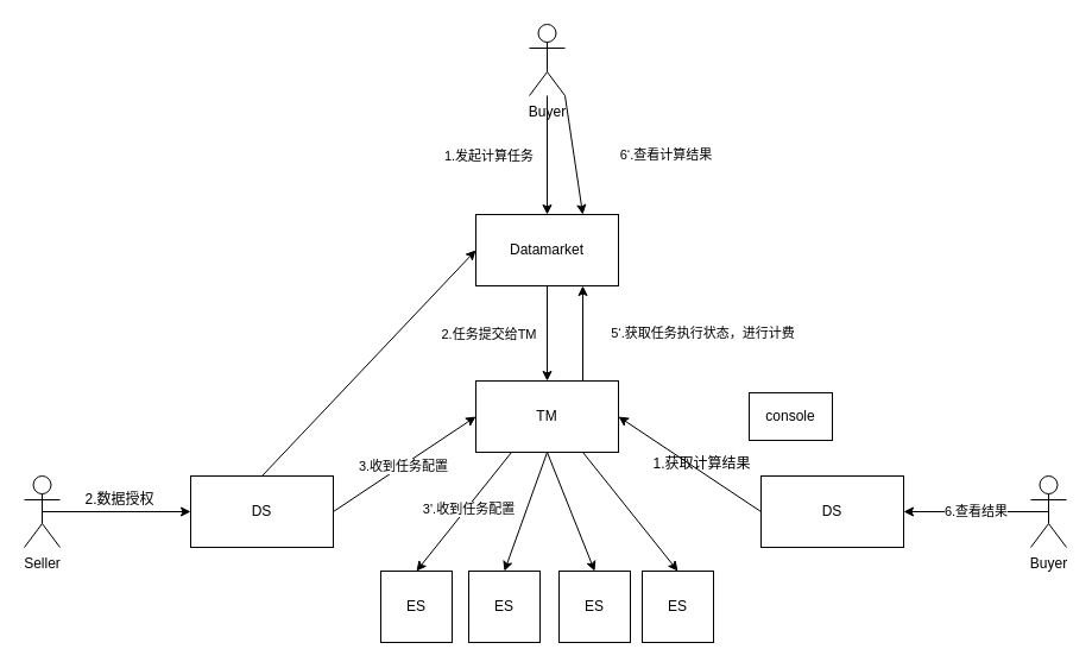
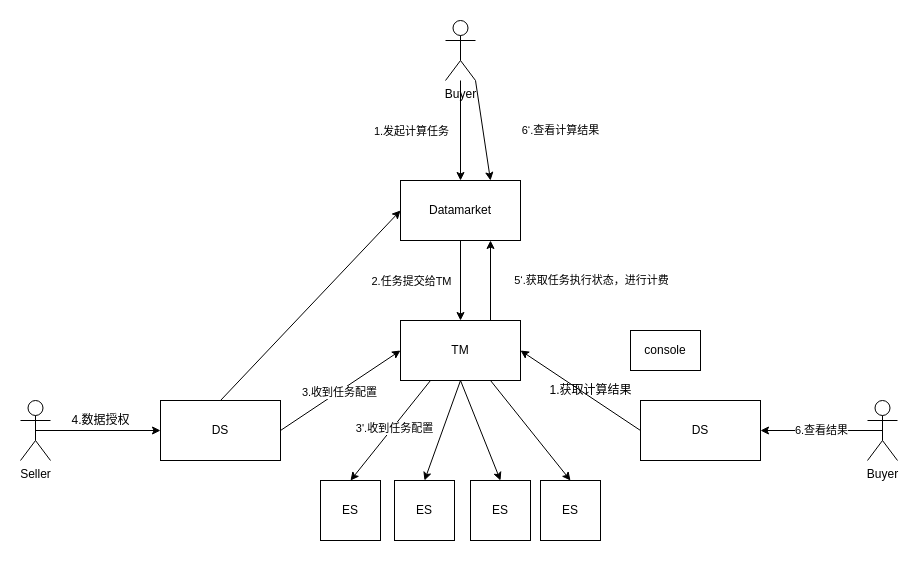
- <mxCell id="14" value="2.数据授权" style="text;html=1;align=center;verticalAlign=middle;resizable=0;points=[];autosize=1;" vertex="1" parent="1"><mxGeometry x="65" y="410" width="70" height="20" as="geometry" /></mxCell>
+ <mxCell id="14" value="4.数据授权" style="text;html=1;align=center;verticalAlign=middle;resizable=0;points=[];autosize=1;" vertex="1" parent="1"><mxGeometry x="65" y="410" width="70" height="20" as="geometry" /></mxCell>
